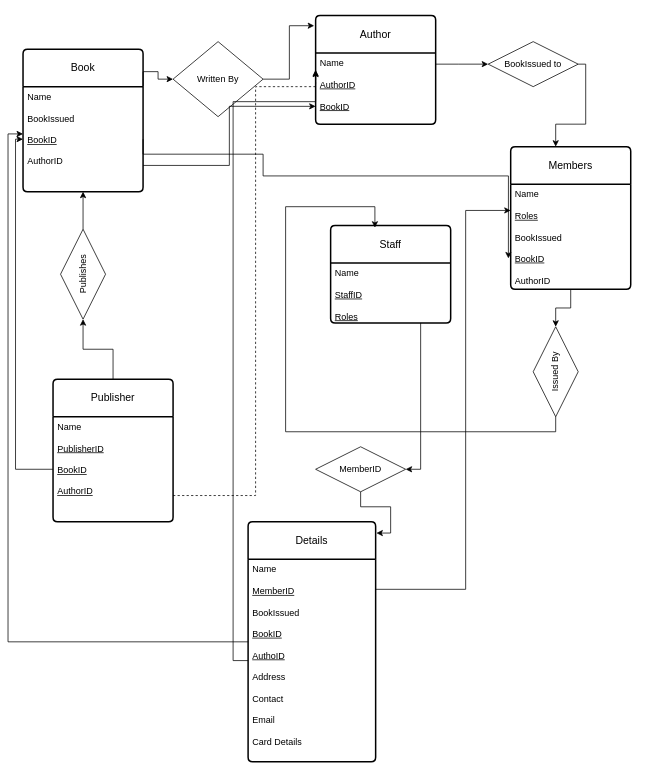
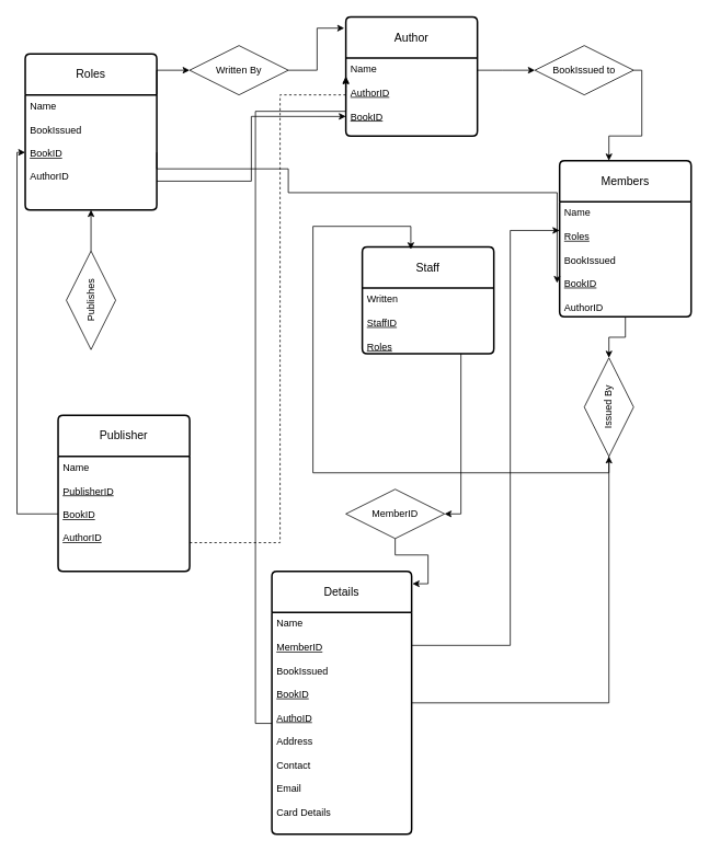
- <mxCell id="2" value="Book" style="swimlane;childLayout=stackLayout;horizontal=1;startSize=50;horizontalStack=0;rounded=1;fontSize=14;fontStyle=0;strokeWidth=2;resizeParent=0;resizeLast=1;shadow=0;dashed=0;align=center;arcSize=4;whiteSpace=wrap;html=1;" parent="1" vertex="1"><mxGeometry x="30" y="65" width="160" height="190" as="geometry" /></mxCell>
+ <mxCell id="2" value="Roles" style="swimlane;childLayout=stackLayout;horizontal=1;startSize=50;horizontalStack=0;rounded=1;fontSize=14;fontStyle=0;strokeWidth=2;resizeParent=0;resizeLast=1;shadow=0;dashed=0;align=center;arcSize=4;whiteSpace=wrap;html=1;" parent="1" vertex="1"><mxGeometry x="30" y="65" width="160" height="190" as="geometry" /></mxCell>
- <mxCell id="9" value="Written By" style="shape=rhombus;perimeter=rhombusPerimeter;whiteSpace=wrap;html=1;align=center;" parent="1" vertex="1"><mxGeometry x="230" y="55" width="120" height="100" as="geometry" /></mxCell>
+ <mxCell id="9" value="Written By" style="shape=rhombus;perimeter=rhombusPerimeter;whiteSpace=wrap;html=1;align=center;" parent="1" vertex="1"><mxGeometry x="230" y="55" width="120" height="60" as="geometry" /></mxCell>
- <mxCell id="27" value="Name&lt;div&gt;&lt;br&gt;&lt;/div&gt;&lt;div&gt;&lt;u&gt;StaffID&lt;/u&gt;&lt;/div&gt;&lt;div&gt;&lt;br&gt;&lt;/div&gt;&lt;div&gt;&lt;u&gt;Roles&lt;/u&gt;&lt;/div&gt;&lt;div&gt;&lt;br&gt;&lt;/div&gt;" style="align=left;strokeColor=none;fillColor=none;spacingLeft=4;fontSize=12;verticalAlign=top;resizable=0;rotatable=0;part=1;html=1;" parent="26" vertex="1"><mxGeometry y="50" width="160" height="80" as="geometry" /></mxCell>
+ <mxCell id="27" value="Written&lt;div&gt;&lt;br&gt;&lt;/div&gt;&lt;div&gt;&lt;u&gt;StaffID&lt;/u&gt;&lt;/div&gt;&lt;div&gt;&lt;br&gt;&lt;/div&gt;&lt;div&gt;&lt;u&gt;Roles&lt;/u&gt;&lt;/div&gt;&lt;div&gt;&lt;br&gt;&lt;/div&gt;" style="align=left;strokeColor=none;fillColor=none;spacingLeft=4;fontSize=12;verticalAlign=top;resizable=0;rotatable=0;part=1;html=1;" parent="26" vertex="1"><mxGeometry y="50" width="160" height="80" as="geometry" /></mxCell>
- <mxCell id="11" style="edgeStyle=orthogonalEdgeStyle;rounded=0;orthogonalLoop=1;jettySize=auto;html=1;exitX=0.5;exitY=0;exitDx=0;exitDy=0;entryX=0;entryY=0.5;entryDx=0;entryDy=0;" parent="1" source="12" target="15" edge="1"><mxGeometry relative="1" as="geometry" /></mxCell>
- <mxCell id="24" style="edgeStyle=orthogonalEdgeStyle;rounded=0;orthogonalLoop=1;jettySize=auto;html=1;entryX=0;entryY=0.45;entryDx=0;entryDy=0;entryPerimeter=0;" parent="1" source="21" target="3" edge="1"><mxGeometry relative="1" as="geometry" /></mxCell>
+ <mxCell id="24" style="edgeStyle=orthogonalEdgeStyle;rounded=0;orthogonalLoop=1;jettySize=auto;html=1;" parent="1" source="21" target="28" edge="1"><mxGeometry relative="1" as="geometry" /></mxCell>
